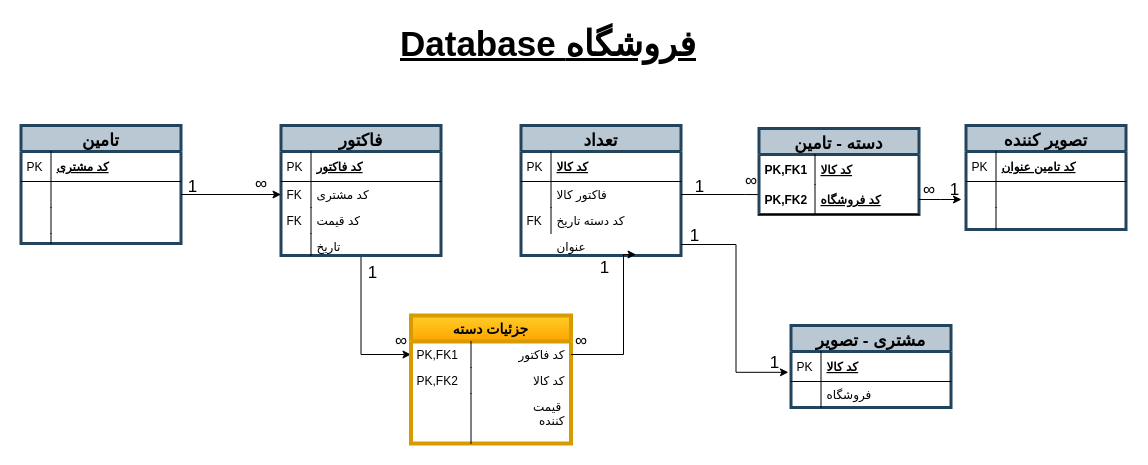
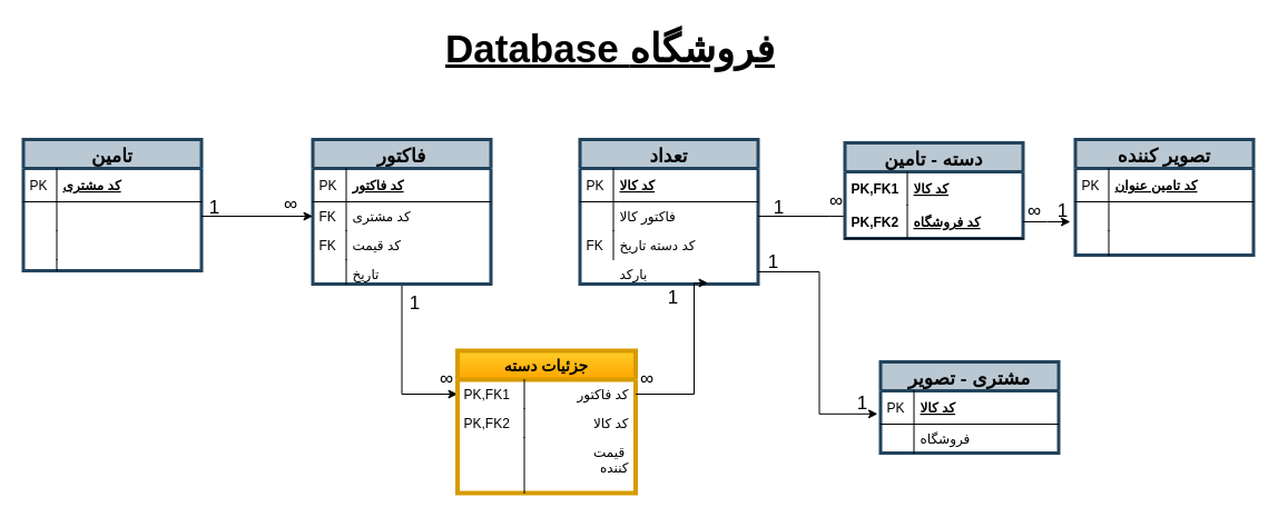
- <mxCell id="36" value="عنوان" style="shape=partialRectangle;top=0;left=0;right=0;bottom=0;align=left;verticalAlign=top;fillColor=none;spacingLeft=34;spacingRight=4;overflow=hidden;rotatable=0;points=[[0,0.5],[1,0.5]];portConstraint=eastwest;dropTarget=0;fontSize=12;" vertex="1" parent="29"><mxGeometry y="108" width="160" height="22" as="geometry" /></mxCell>
+ <mxCell id="36" value="بارکد" style="shape=partialRectangle;top=0;left=0;right=0;bottom=0;align=left;verticalAlign=top;fillColor=none;spacingLeft=34;spacingRight=4;overflow=hidden;rotatable=0;points=[[0,0.5],[1,0.5]];portConstraint=eastwest;dropTarget=0;fontSize=12;" vertex="1" parent="29"><mxGeometry y="108" width="160" height="22" as="geometry" /></mxCell>
